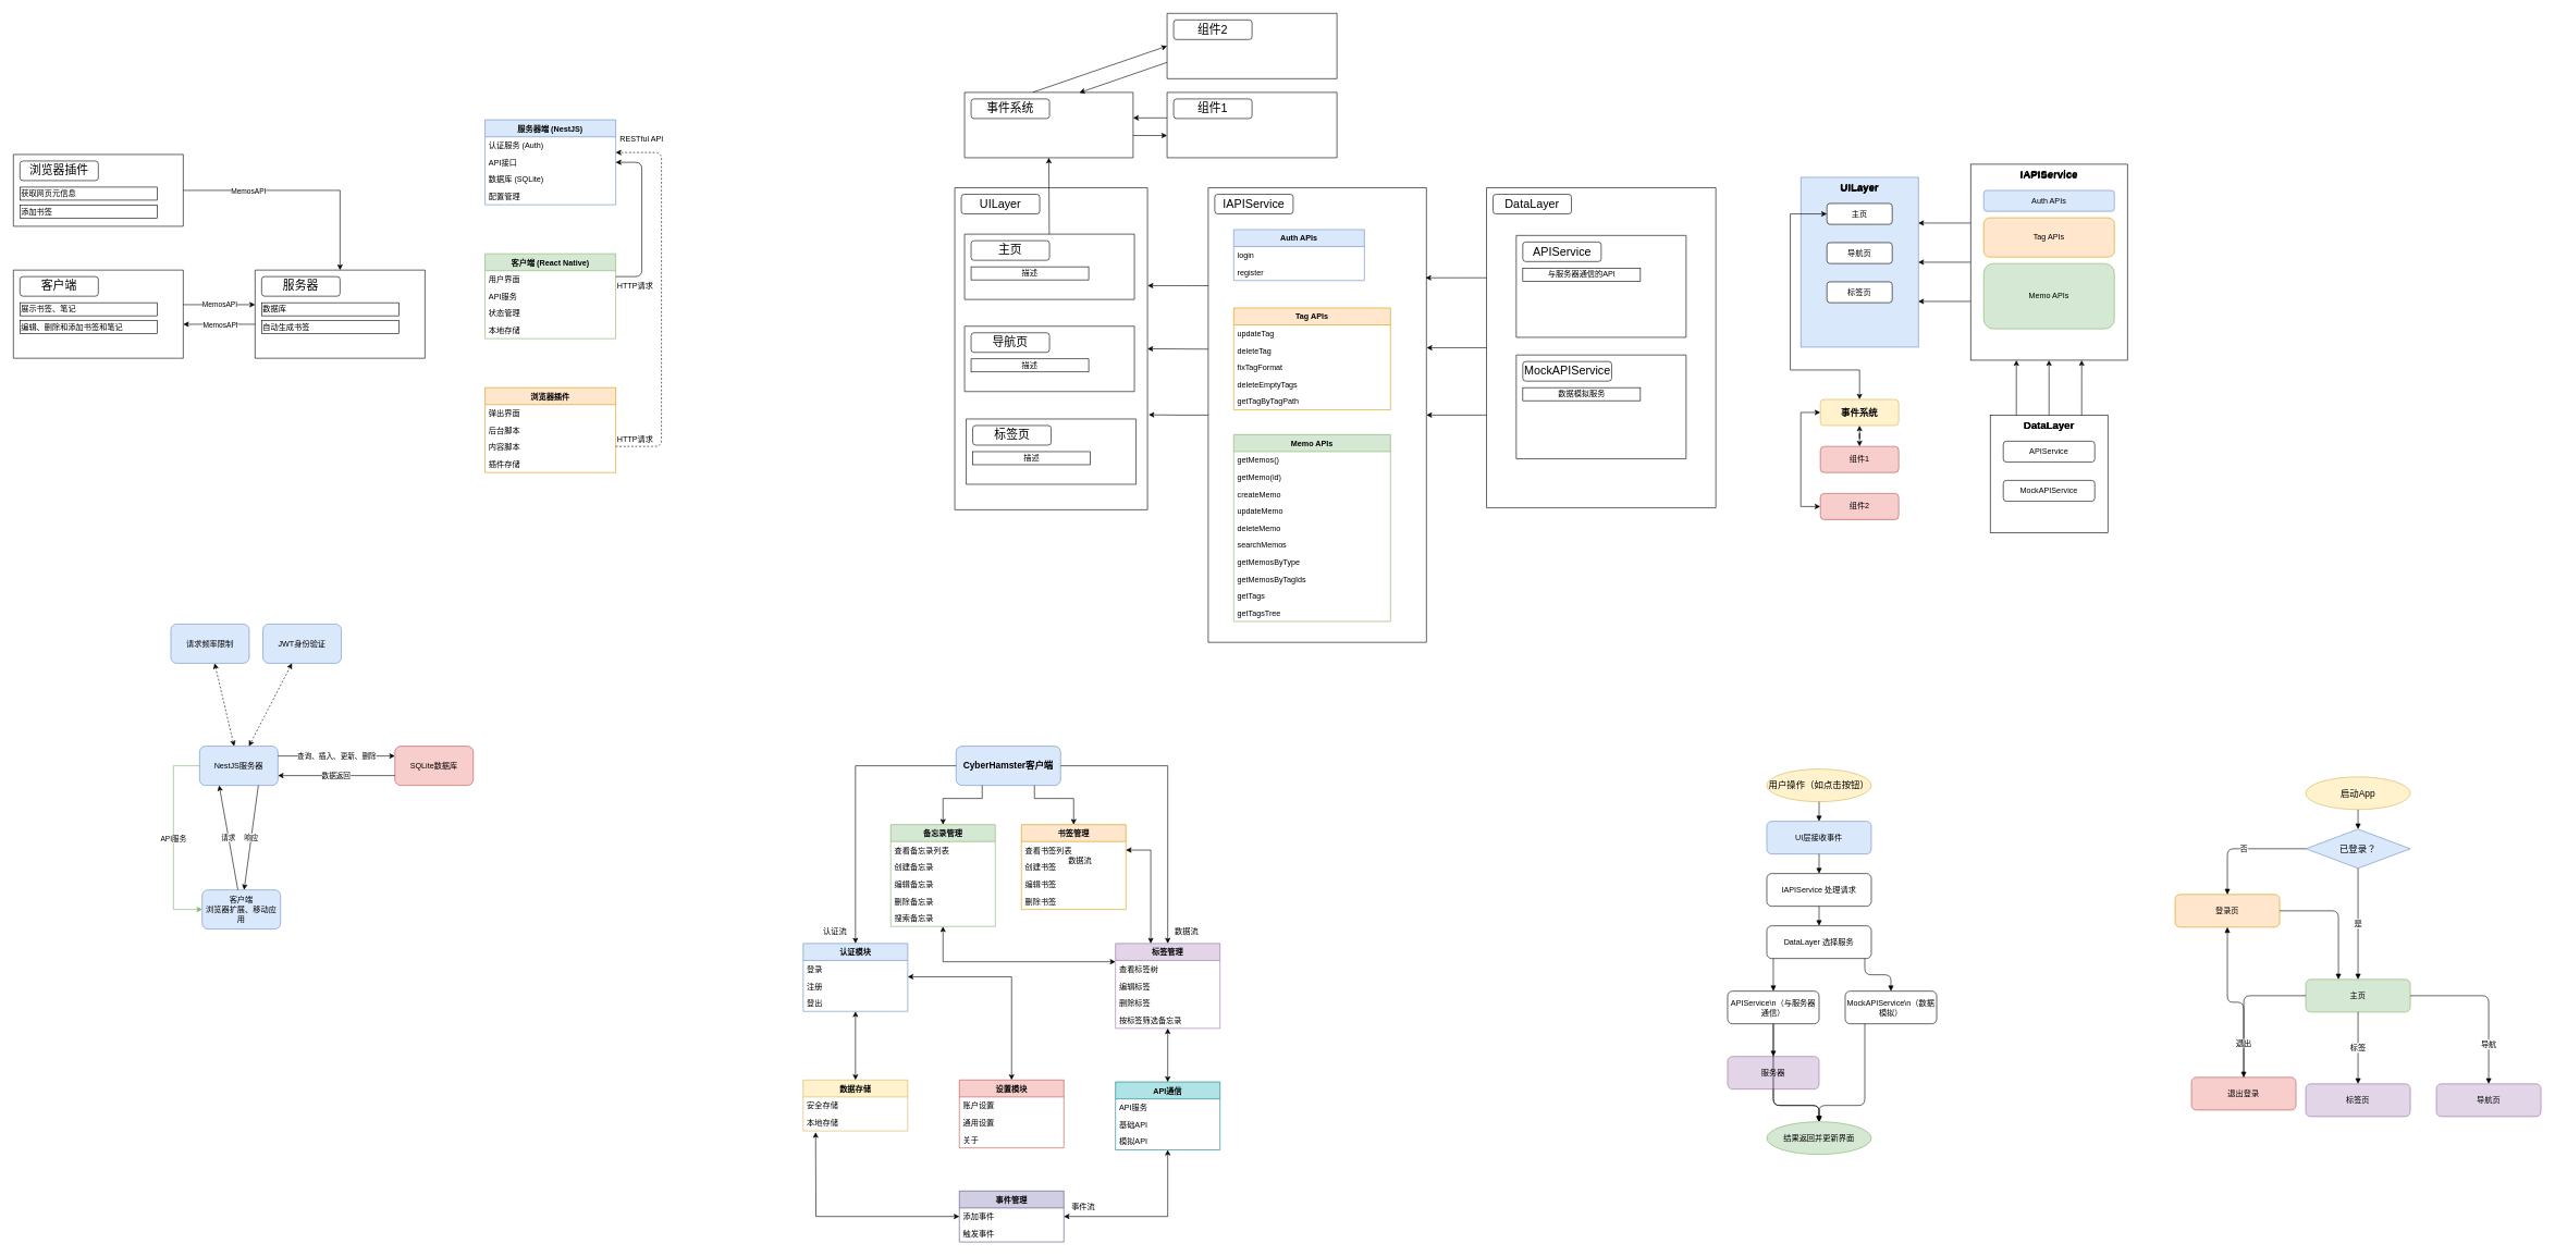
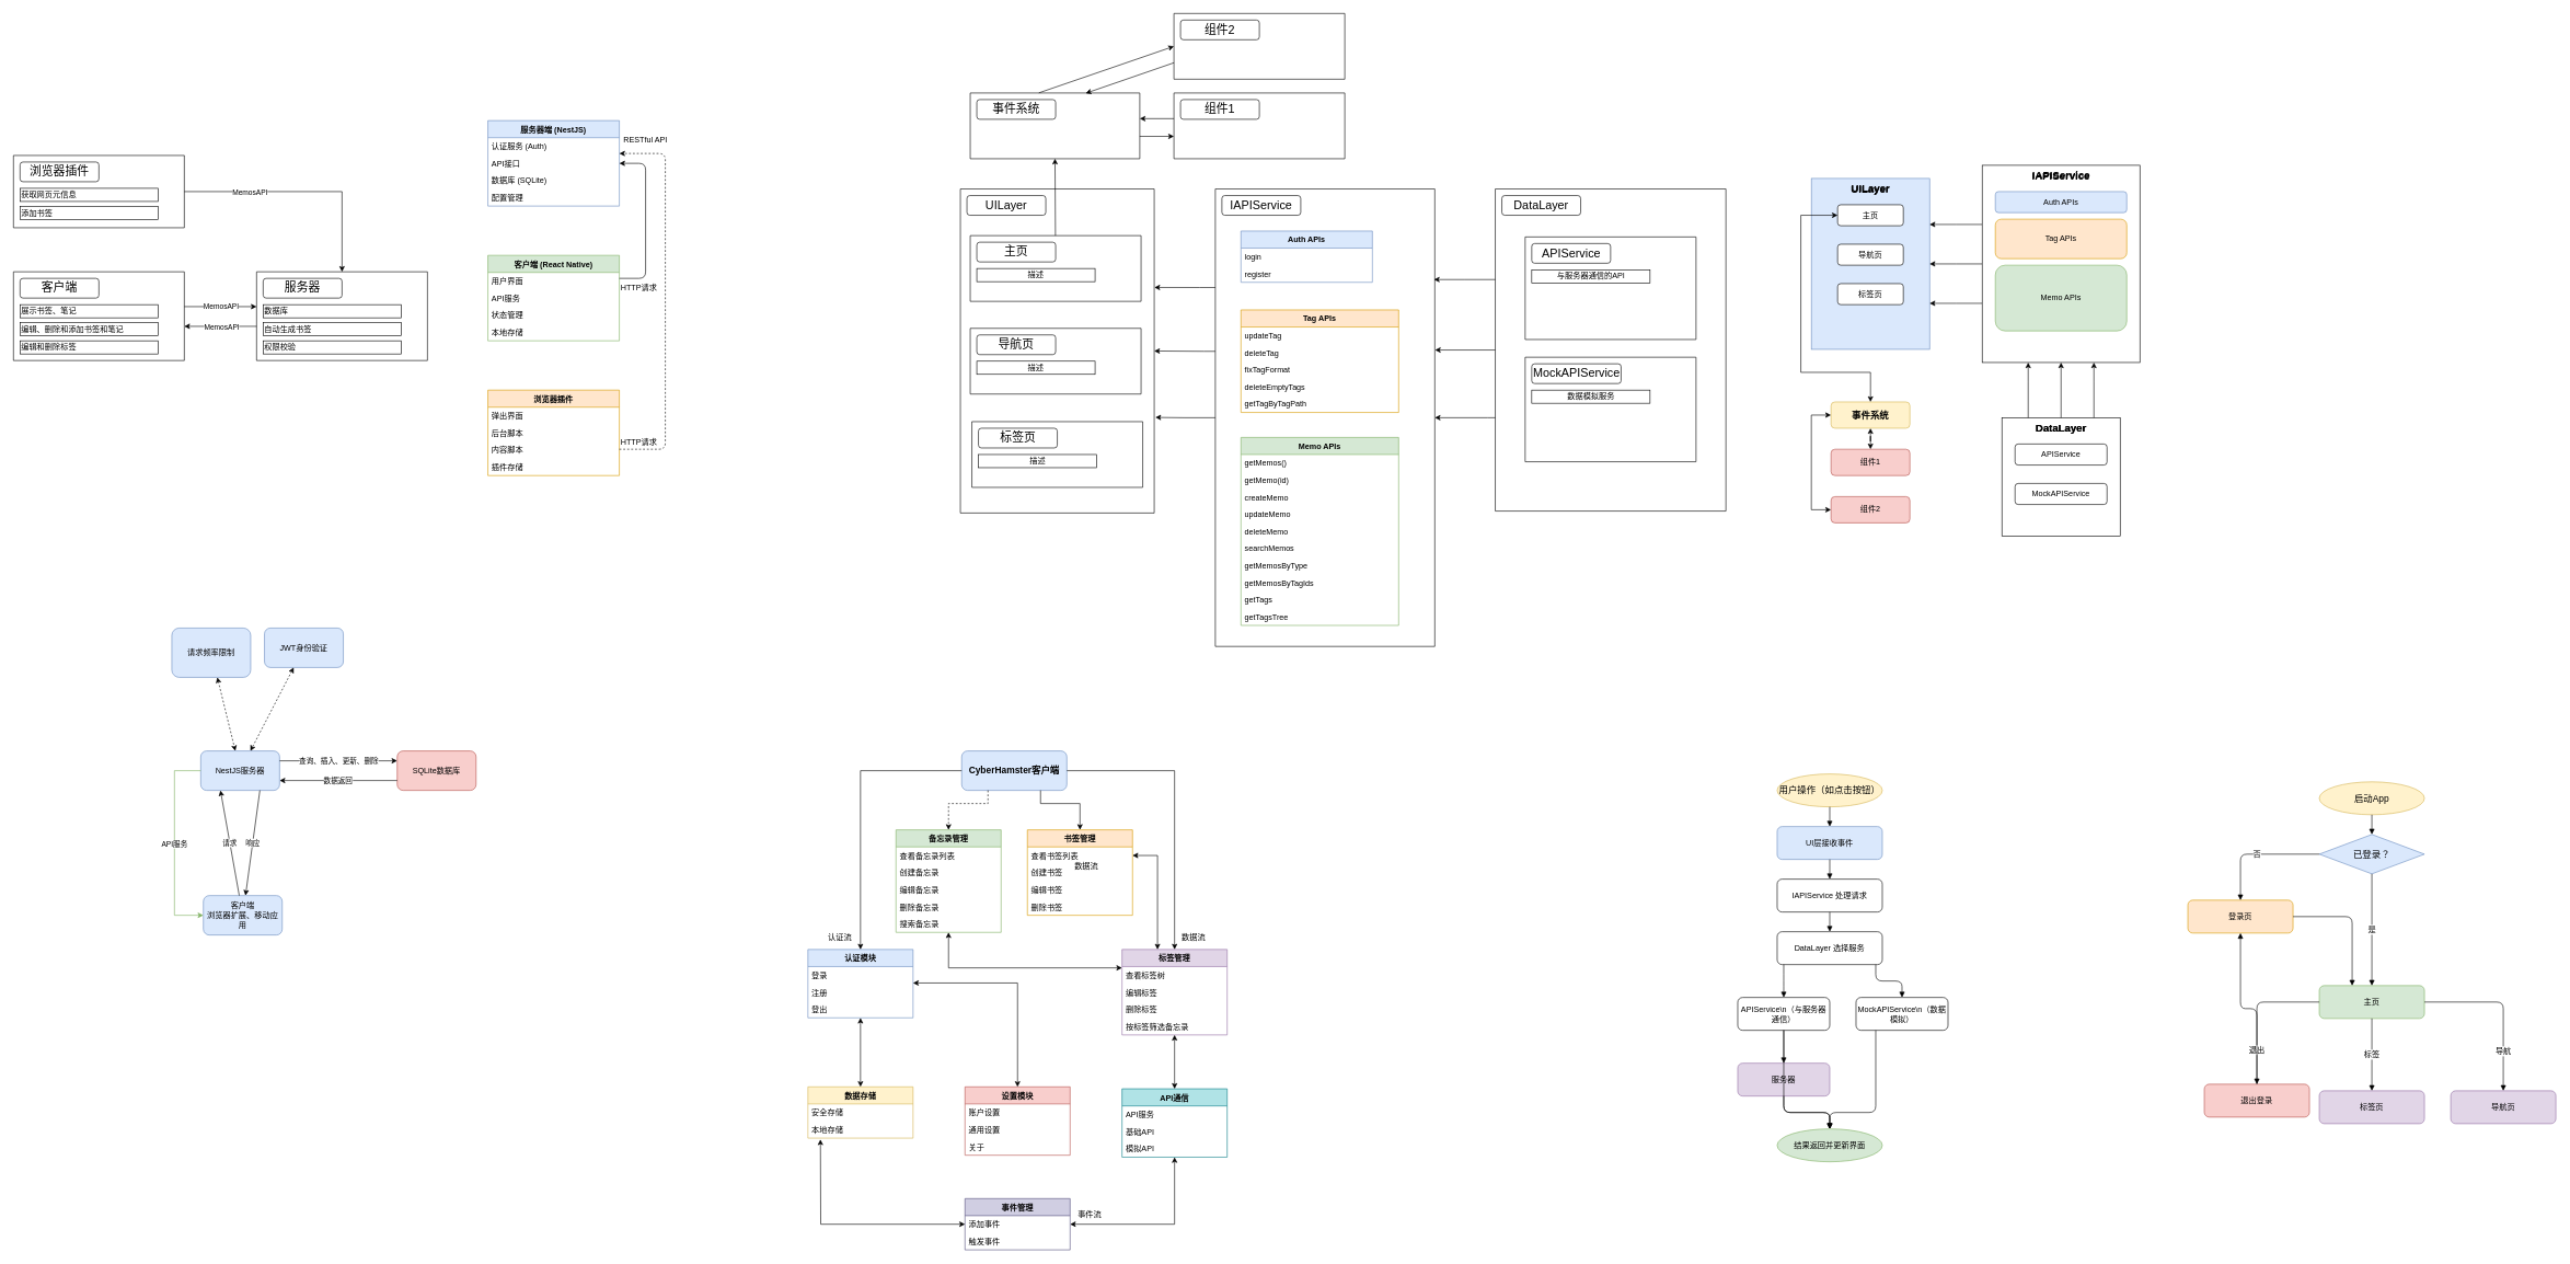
+ <mxCell id="7" value="编辑和删除标签" style="rounded=0;whiteSpace=wrap;html=1;align=left;" parent="4" vertex="1"><mxGeometry x="10" y="105" width="210" height="20" as="geometry" /></mxCell>
+ <mxCell id="20" value="权限校验" style="rounded=0;whiteSpace=wrap;html=1;align=left;" parent="17" vertex="1"><mxGeometry x="10" y="105" width="210" height="20" as="geometry" /></mxCell>
- <mxCell id="74" value="请求频率限制" style="rounded=1;whiteSpace=wrap;html=1;fillColor=#dae8fc;strokeColor=#6c8ebf;" parent="1" vertex="1"><mxGeometry x="261" y="955" width="120" height="60" as="geometry" /></mxCell>
+ <mxCell id="74" value="请求频率限制" style="rounded=1;whiteSpace=wrap;html=1;fillColor=#dae8fc;strokeColor=#6c8ebf;" parent="1" vertex="1"><mxGeometry x="261" y="955" width="120" height="75" as="geometry" /></mxCell>
- <mxCell id="148" value="" style="endArrow=classic;html=1;rounded=0;exitX=0.25;exitY=1;exitDx=0;exitDy=0;entryX=0.5;entryY=0;entryDx=0;entryDy=0;" parent="1" source="112" target="117" edge="1"><mxGeometry width="50" height="50" relative="1" as="geometry"><mxPoint x="1513" y="1512" as="sourcePoint" /><mxPoint x="1563" y="1462" as="targetPoint" /><Array as="points"><mxPoint x="1503" y="1222" /><mxPoint x="1443" y="1222" /></Array></mxGeometry></mxCell>
+ <mxCell id="148" value="" style="endArrow=classic;html=1;rounded=0;exitX=0.25;exitY=1;exitDx=0;exitDy=0;entryX=0.5;entryY=0;entryDx=0;entryDy=0;dashed=1;" parent="1" source="112" target="117" edge="1"><mxGeometry width="50" height="50" relative="1" as="geometry"><mxPoint x="1513" y="1512" as="sourcePoint" /><mxPoint x="1563" y="1462" as="targetPoint" /><Array as="points"><mxPoint x="1503" y="1222" /><mxPoint x="1443" y="1222" /></Array></mxGeometry></mxCell>
